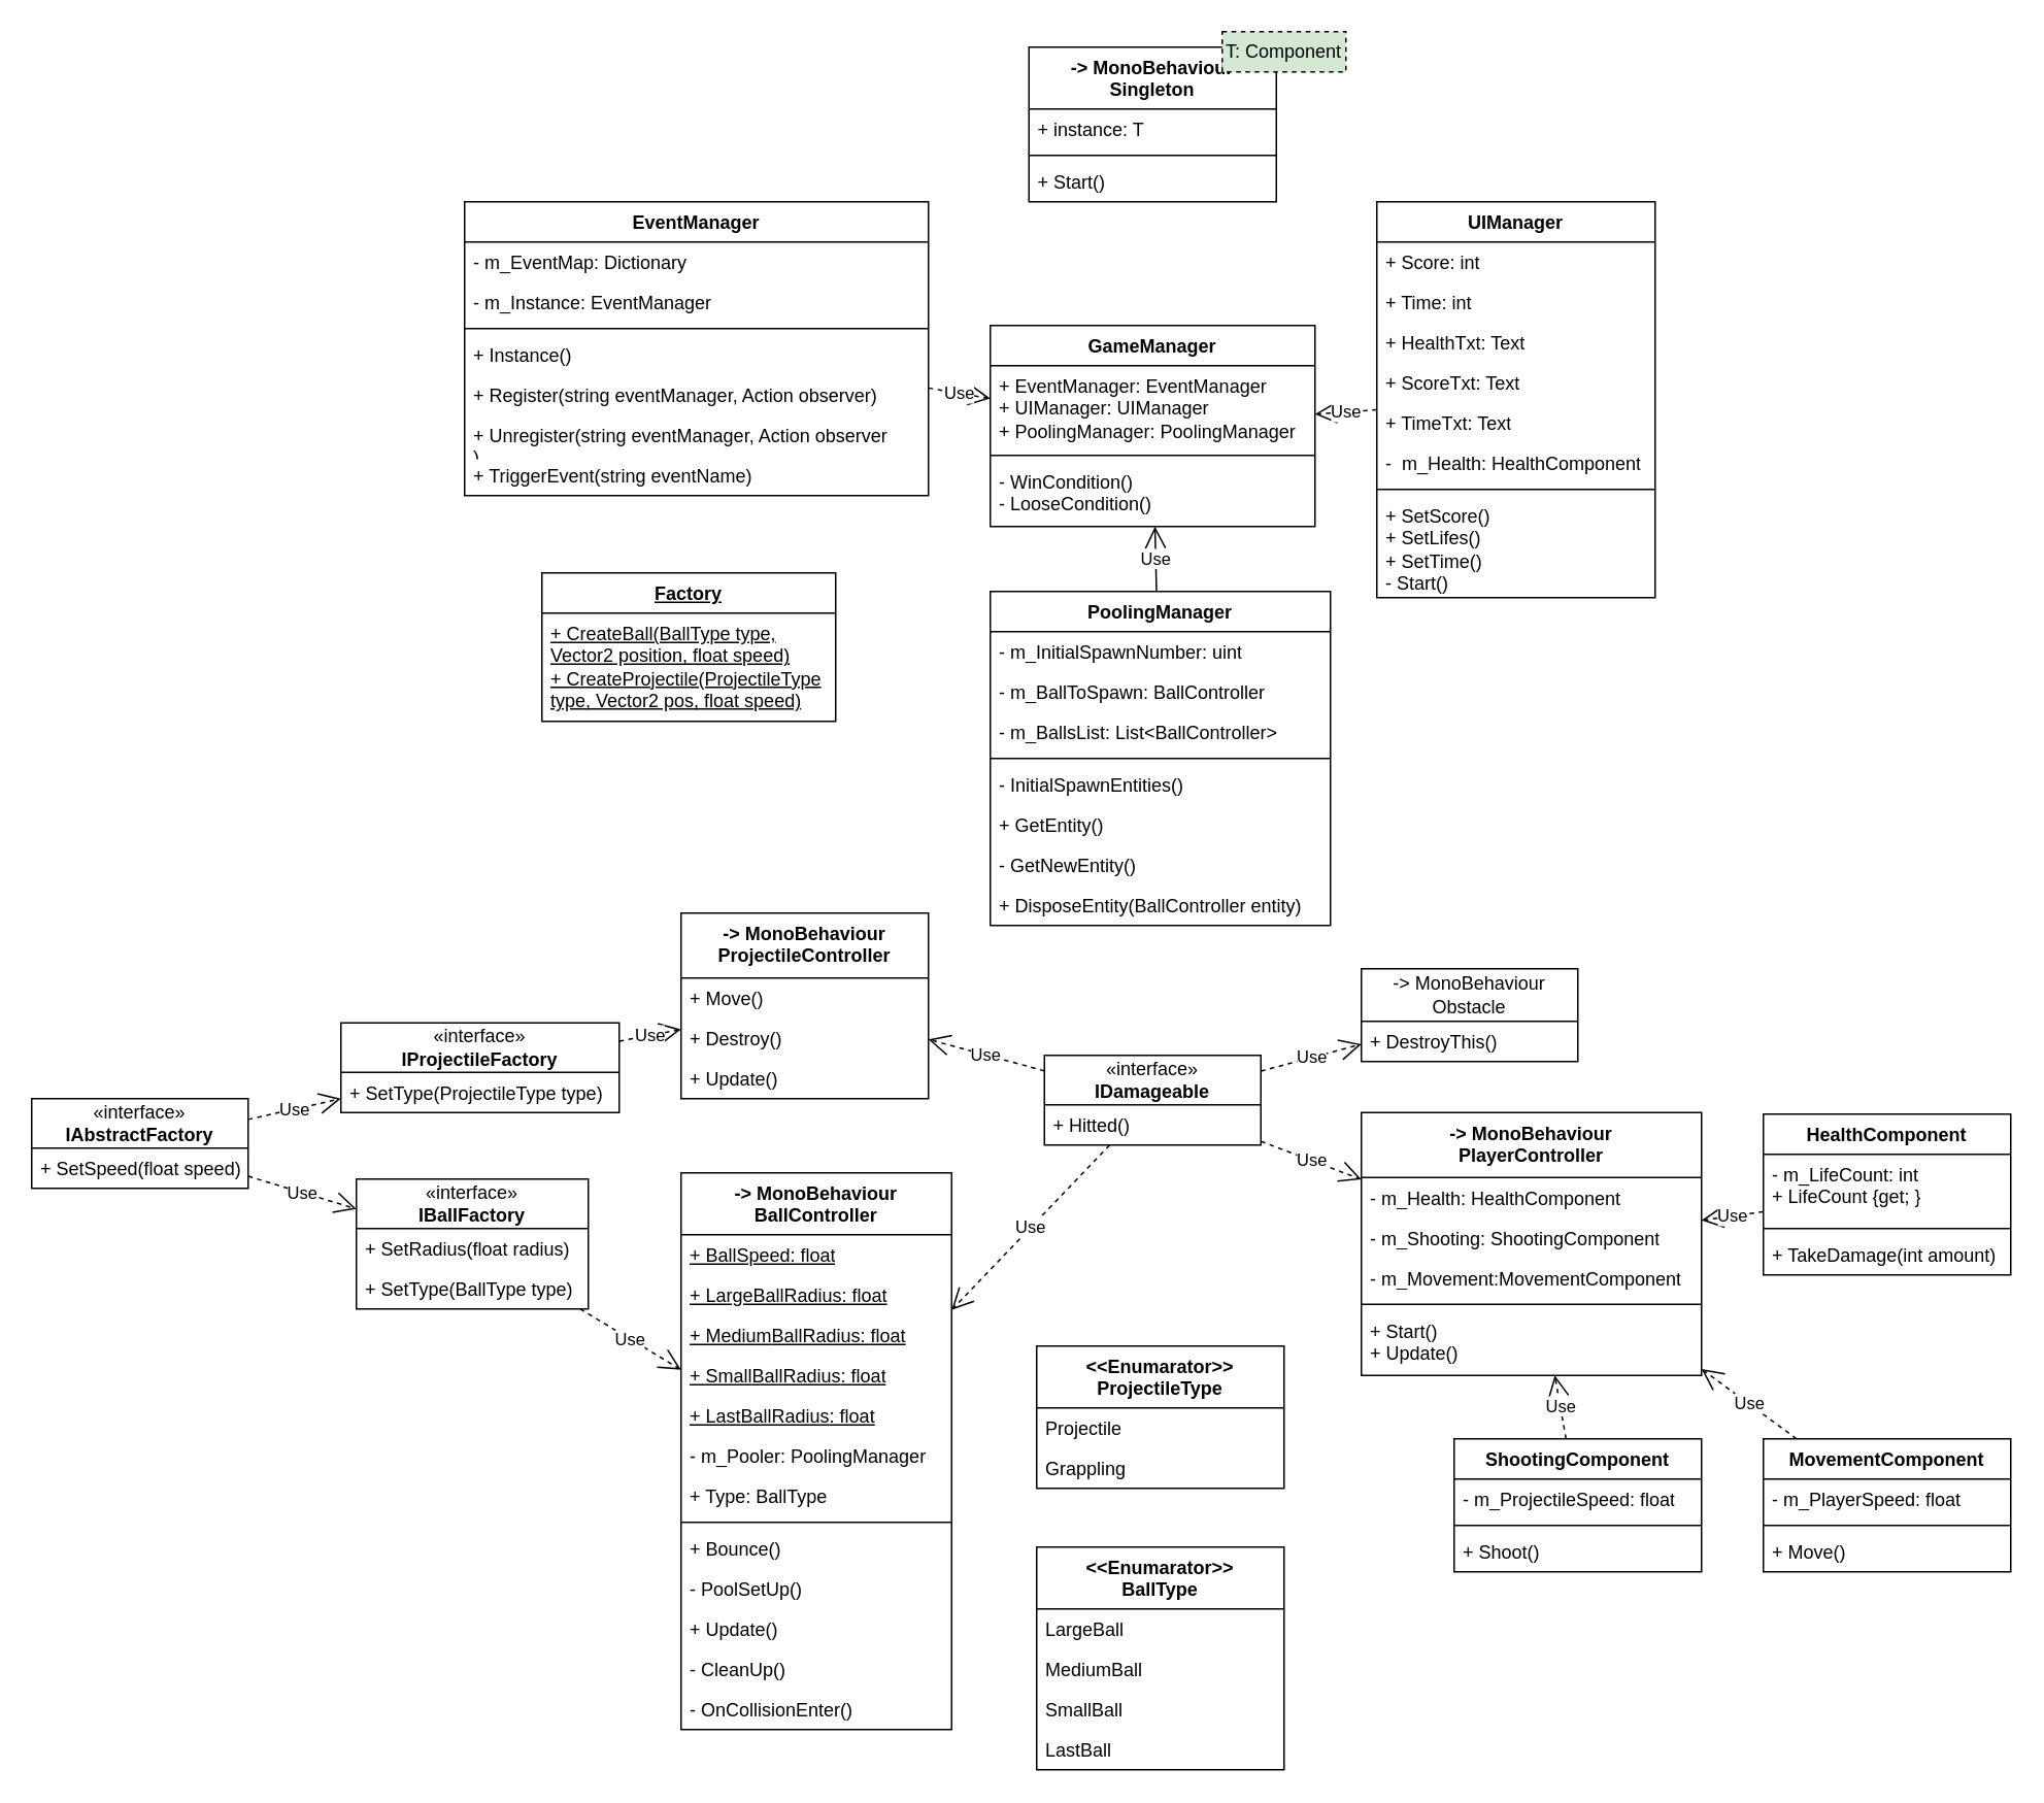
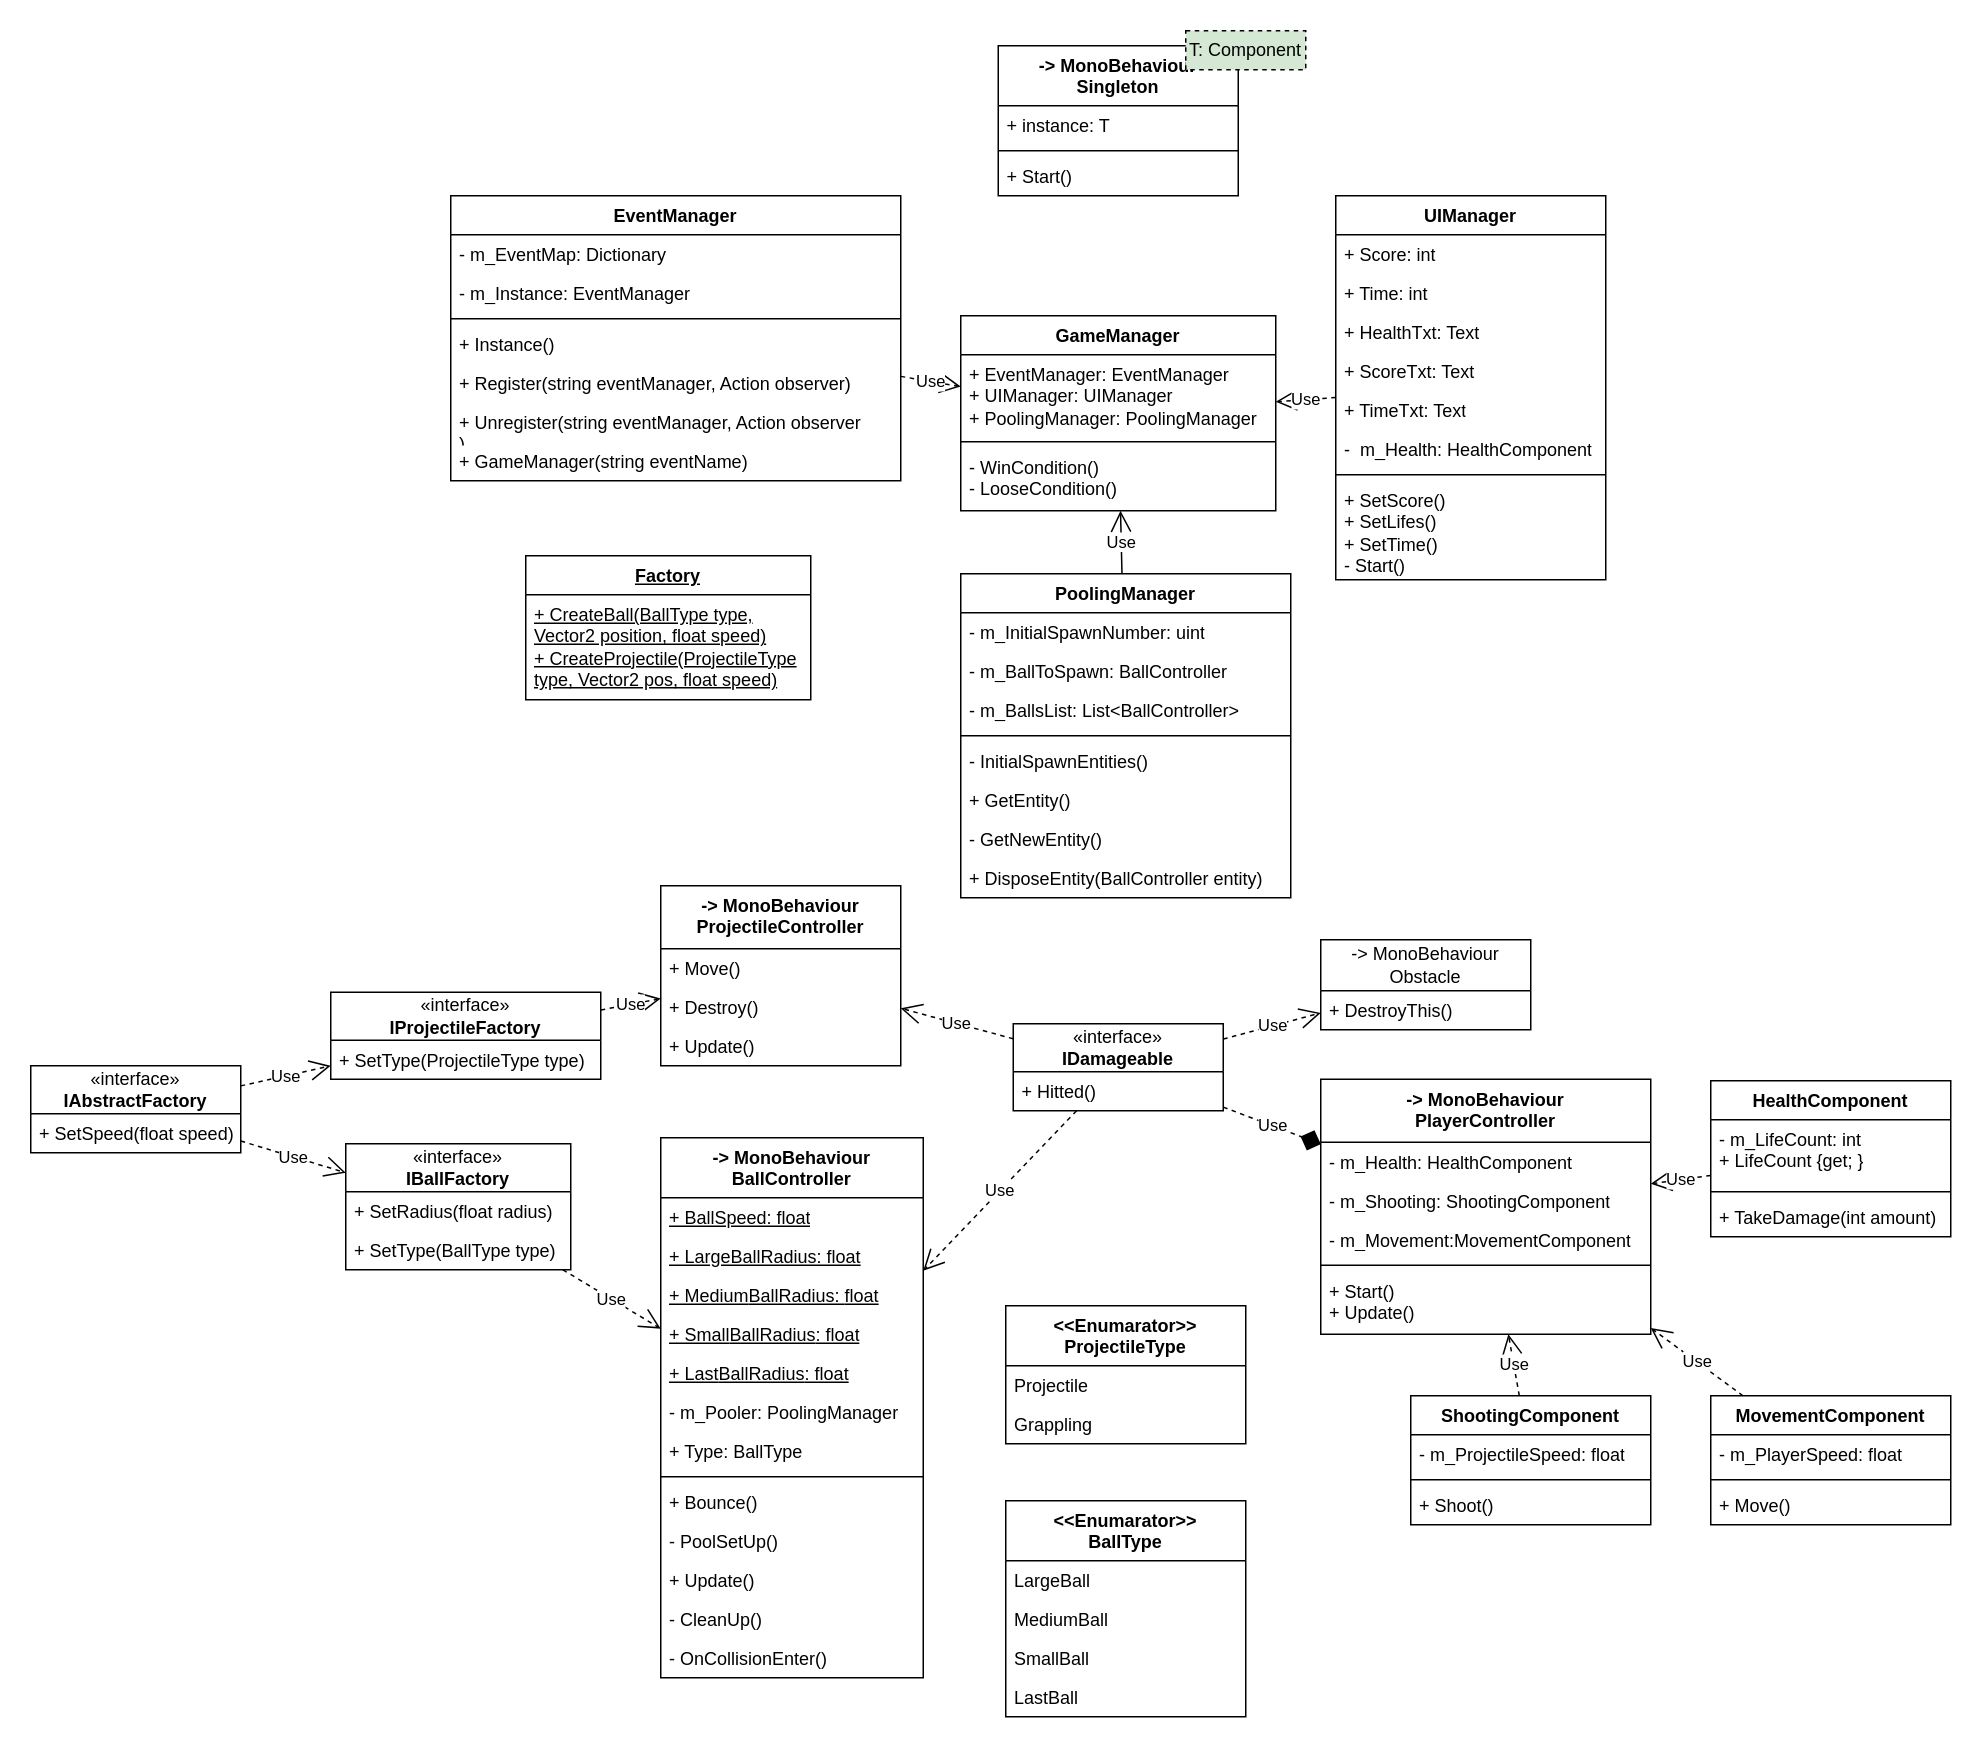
- <mxCell id="9" value="+ TriggerEvent(string eventName)" style="text;strokeColor=none;fillColor=none;align=left;verticalAlign=top;spacingLeft=4;spacingRight=4;overflow=hidden;rotatable=0;points=[[0,0.5],[1,0.5]];portConstraint=eastwest;whiteSpace=wrap;html=1;" parent="2" vertex="1"><mxGeometry y="164" width="300" height="26" as="geometry" /></mxCell>
+ <mxCell id="9" value="+ GameManager(string eventName)" style="text;strokeColor=none;fillColor=none;align=left;verticalAlign=top;spacingLeft=4;spacingRight=4;overflow=hidden;rotatable=0;points=[[0,0.5],[1,0.5]];portConstraint=eastwest;whiteSpace=wrap;html=1;" parent="2" vertex="1"><mxGeometry y="164" width="300" height="26" as="geometry" /></mxCell>
- <mxCell id="65" value="Use" style="endArrow=open;endSize=12;dashed=1;html=1;rounded=0;" parent="1" source="52" target="58" edge="1"><mxGeometry width="160" relative="1" as="geometry"><mxPoint x="820" y="670" as="sourcePoint" /><mxPoint x="742" y="740" as="targetPoint" /></mxGeometry></mxCell>
+ <mxCell id="65" value="Use" style="endArrow=diamond;endSize=12;dashed=1;html=1;rounded=0;" parent="1" source="52" target="58" edge="1"><mxGeometry width="160" relative="1" as="geometry"><mxPoint x="820" y="670" as="sourcePoint" /><mxPoint x="742" y="740" as="targetPoint" /></mxGeometry></mxCell>
